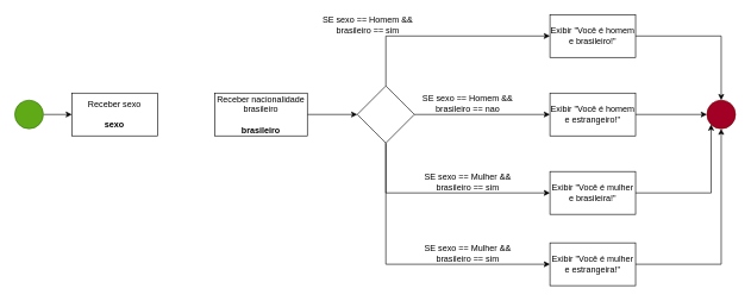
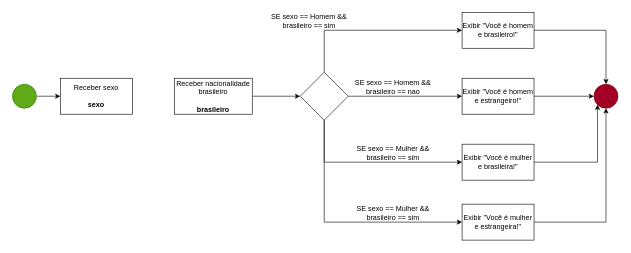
- <mxCell id="16" value="Receber nacionalidade brasileiro&lt;div&gt;&lt;br&gt;&lt;/div&gt;&lt;div&gt;&lt;b&gt;brasileiro&lt;/b&gt;&lt;/div&gt;" style="whiteSpace=wrap;html=1;" vertex="1" parent="1"><mxGeometry x="300" y="130" width="130" height="60" as="geometry" /></mxCell>
+ <mxCell id="16" value="Receber nacionalidade brasileiro&lt;div&gt;&lt;br&gt;&lt;/div&gt;&lt;div&gt;&lt;b&gt;brasileiro&lt;/b&gt;&lt;/div&gt;" style="whiteSpace=wrap;html=1;" vertex="1" parent="1"><mxGeometry x="290" y="130" width="130" height="60" as="geometry" /></mxCell>
